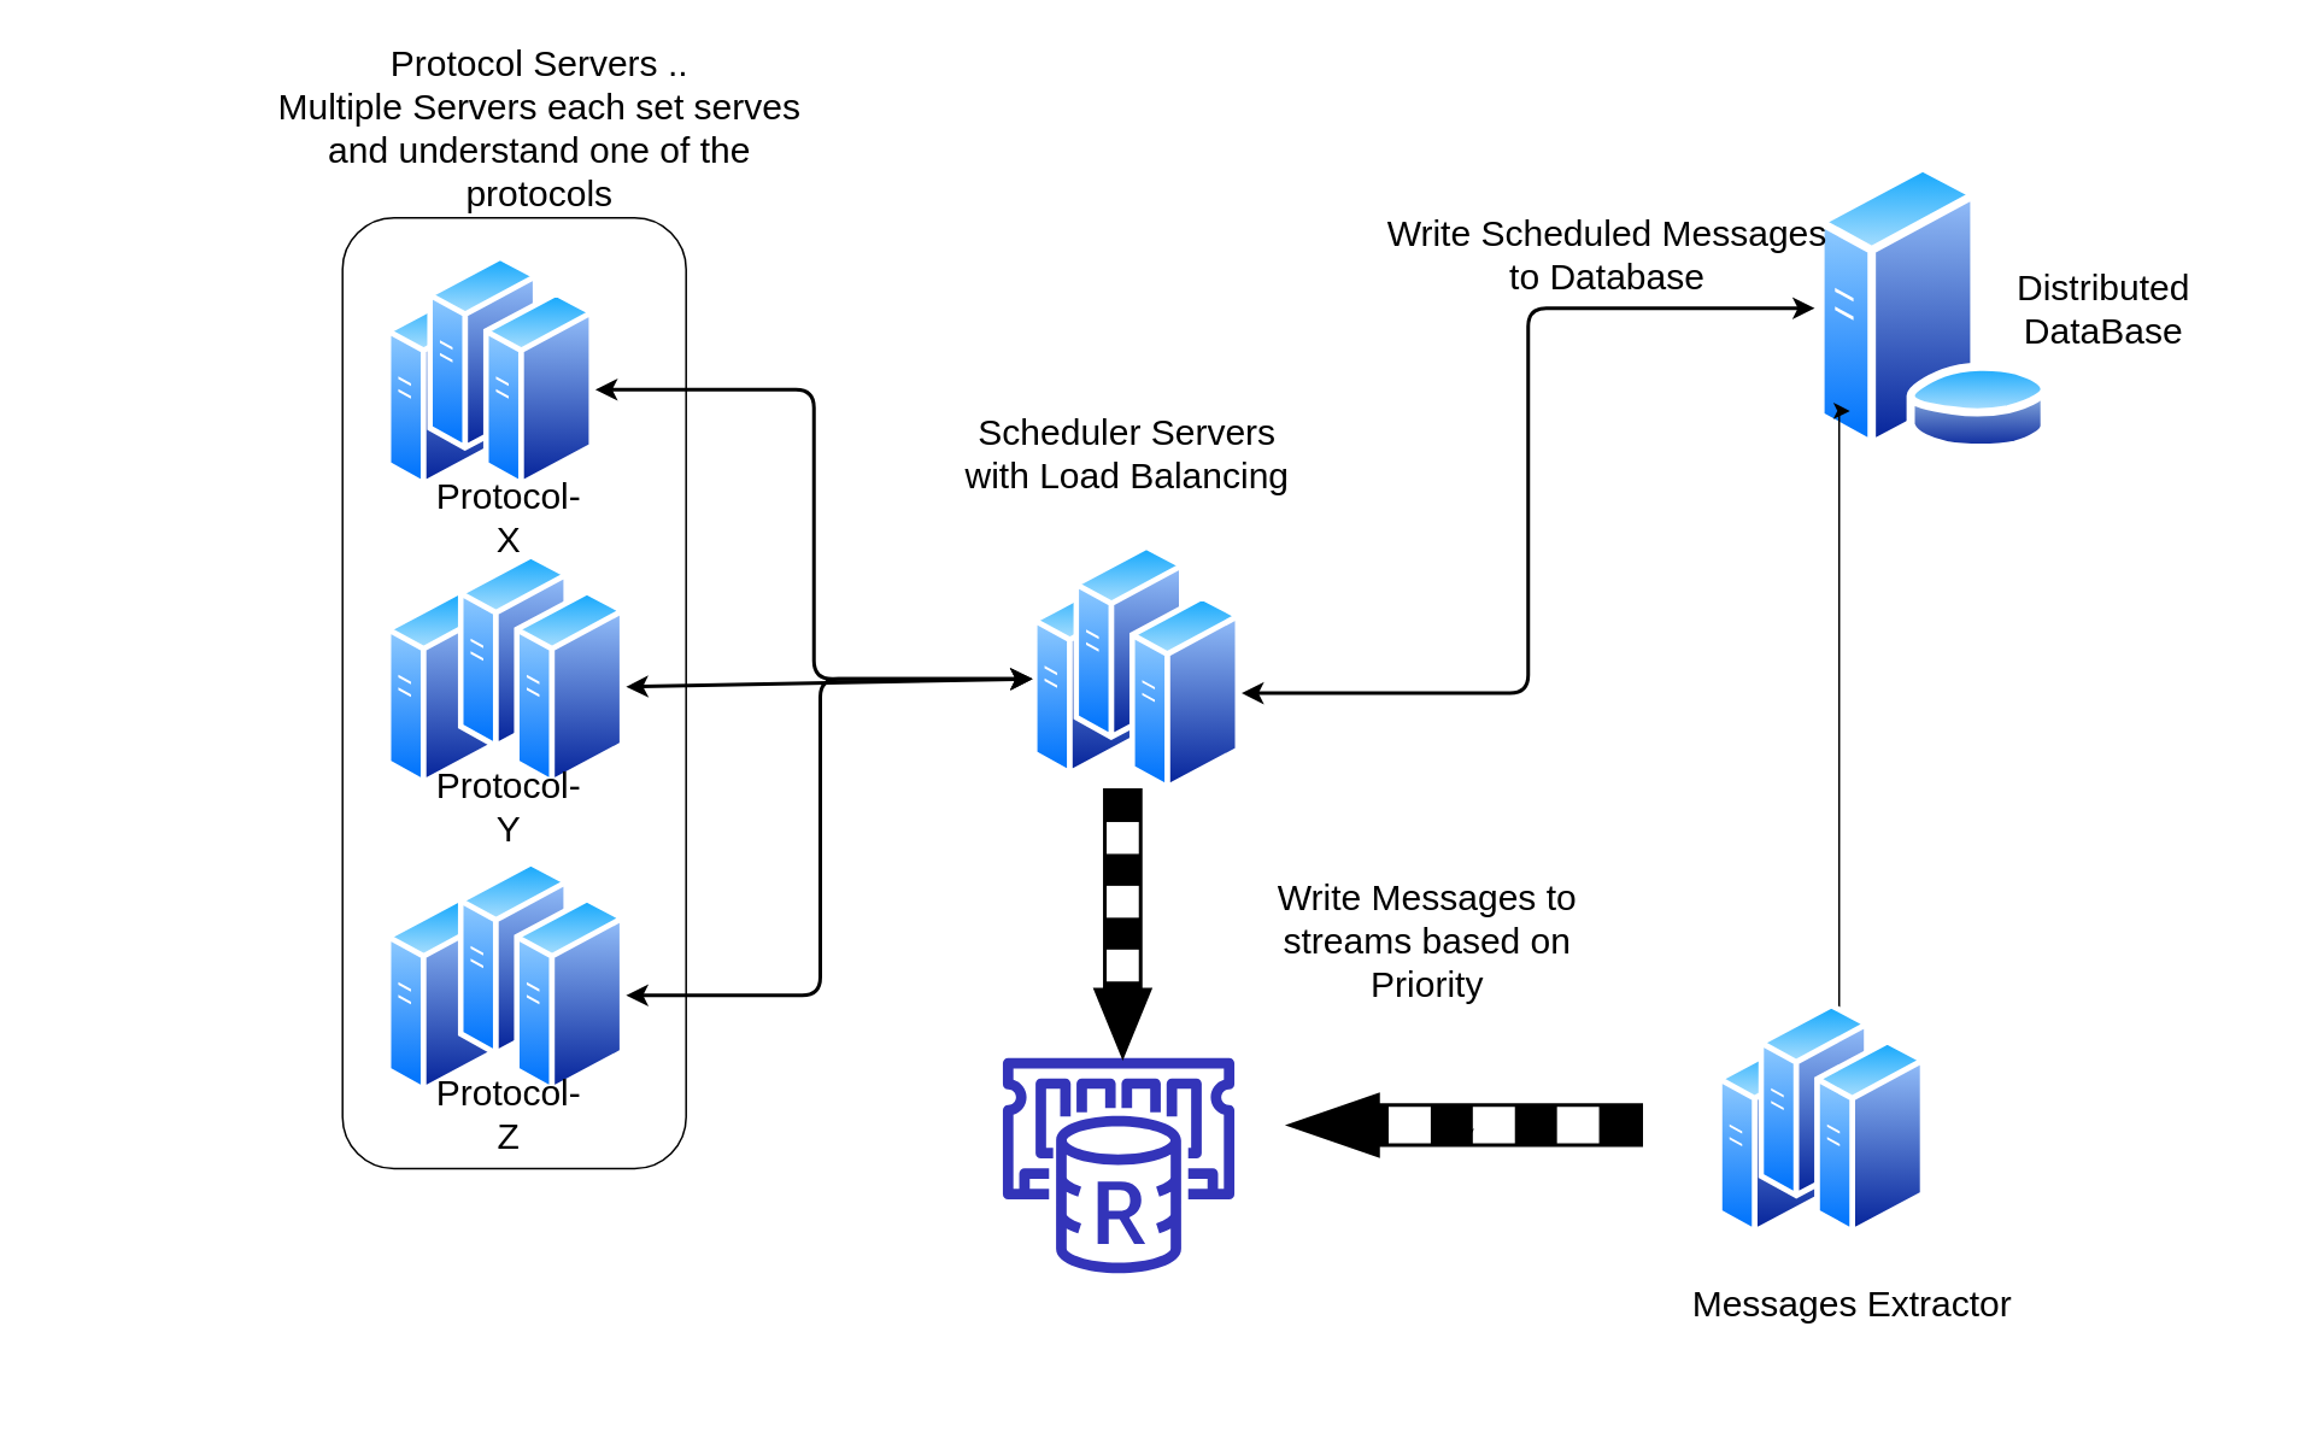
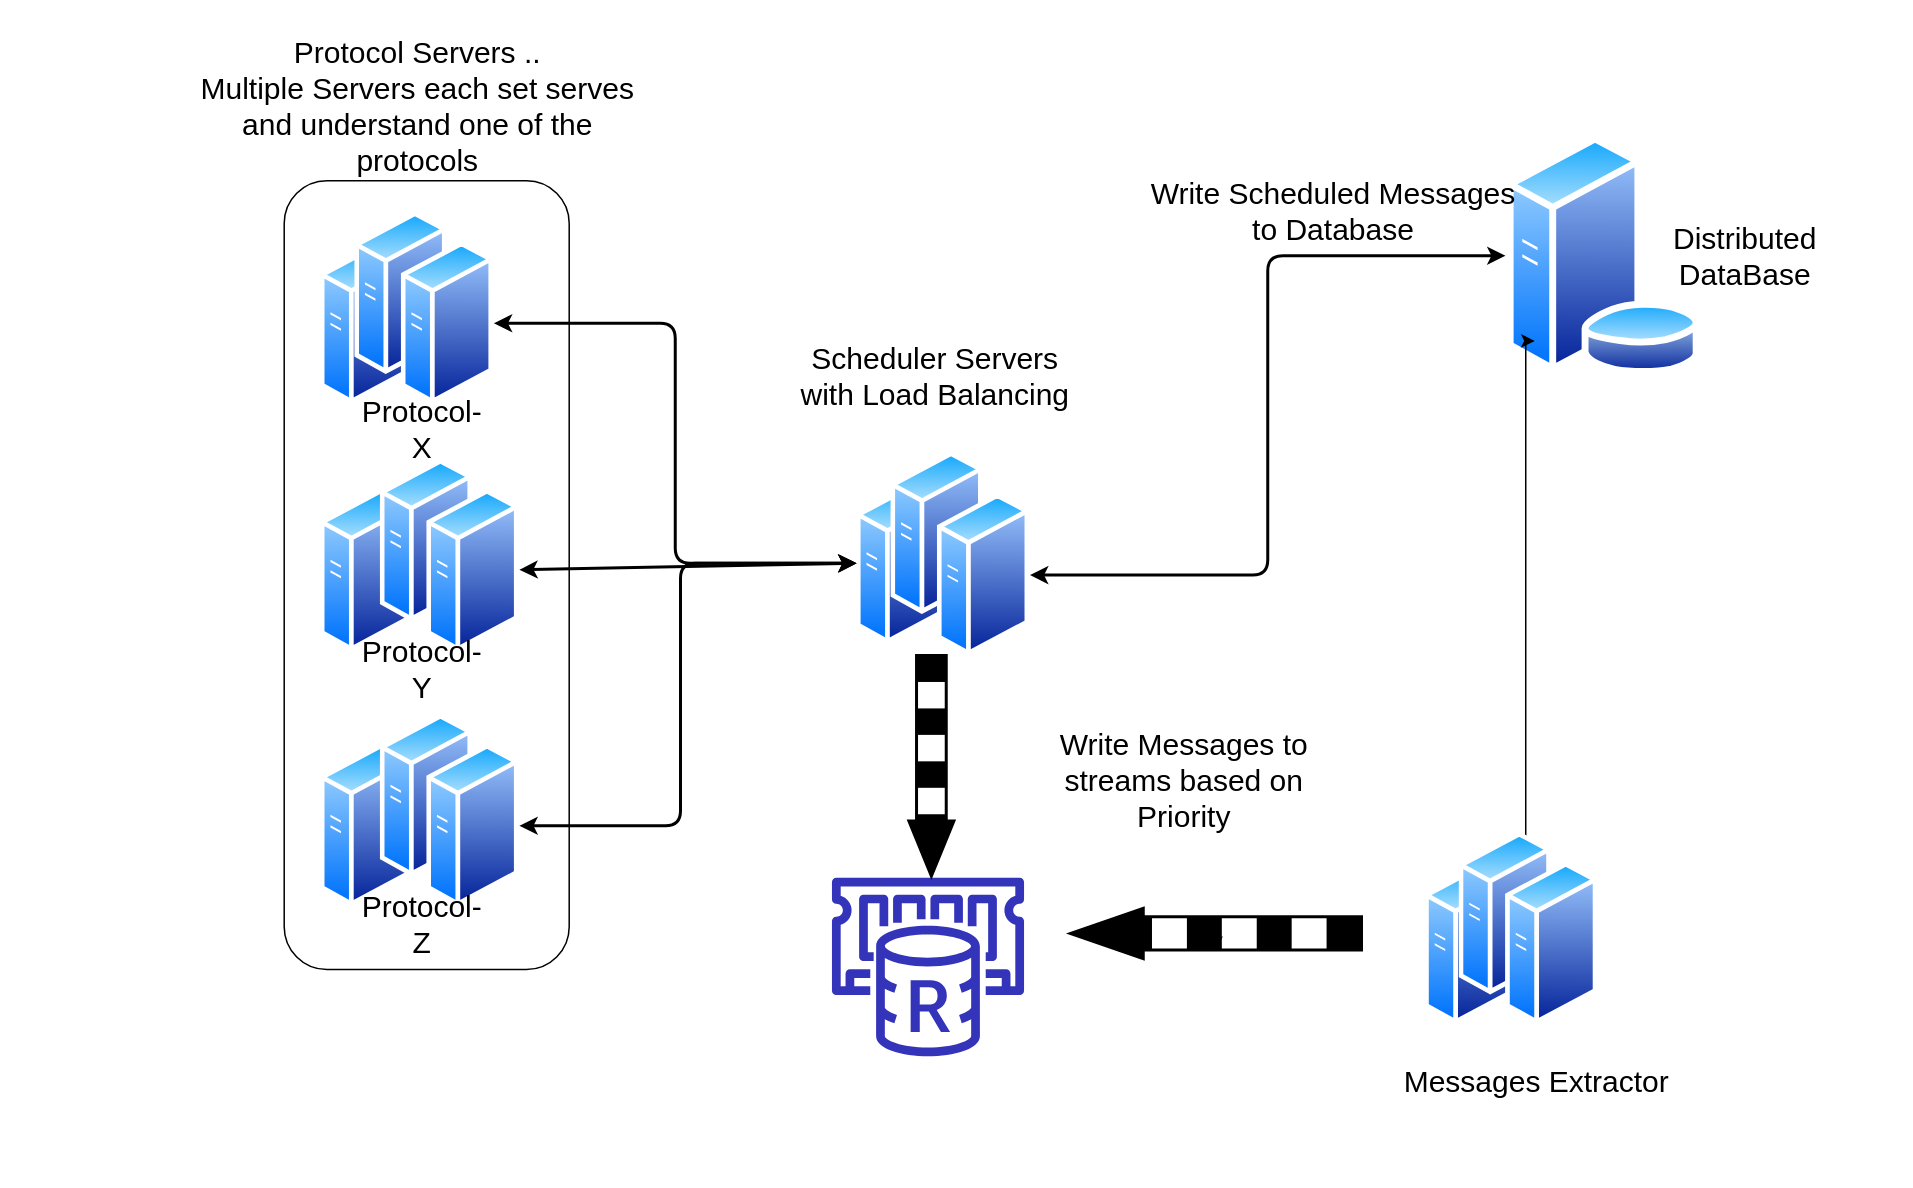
- <mxCell id="6" value="&lt;font style=&quot;font-size: 20px;&quot;&gt;Protocol Servers ..&lt;br style=&quot;font-size: 20px;&quot;&gt;Multiple Servers each set serves and understand one of the protocols&lt;/font&gt;" style="text;html=1;strokeColor=none;fillColor=none;align=center;verticalAlign=middle;whiteSpace=wrap;rounded=0;fontSize=20;" parent="1" vertex="1"><mxGeometry x="142.8" y="20" width="310" height="100" as="geometry" /></mxCell>
+ <mxCell id="6" value="&lt;font style=&quot;font-size: 20px;&quot;&gt;Protocol Servers ..&lt;br style=&quot;font-size: 20px;&quot;&gt;Multiple Servers each set serves and understand one of the protocols&lt;/font&gt;" style="text;html=1;strokeColor=none;fillColor=none;align=center;verticalAlign=middle;whiteSpace=wrap;rounded=0;fontSize=20;" parent="1" vertex="1"><mxGeometry x="122.8" y="20" width="310" height="100" as="geometry" /></mxCell>
